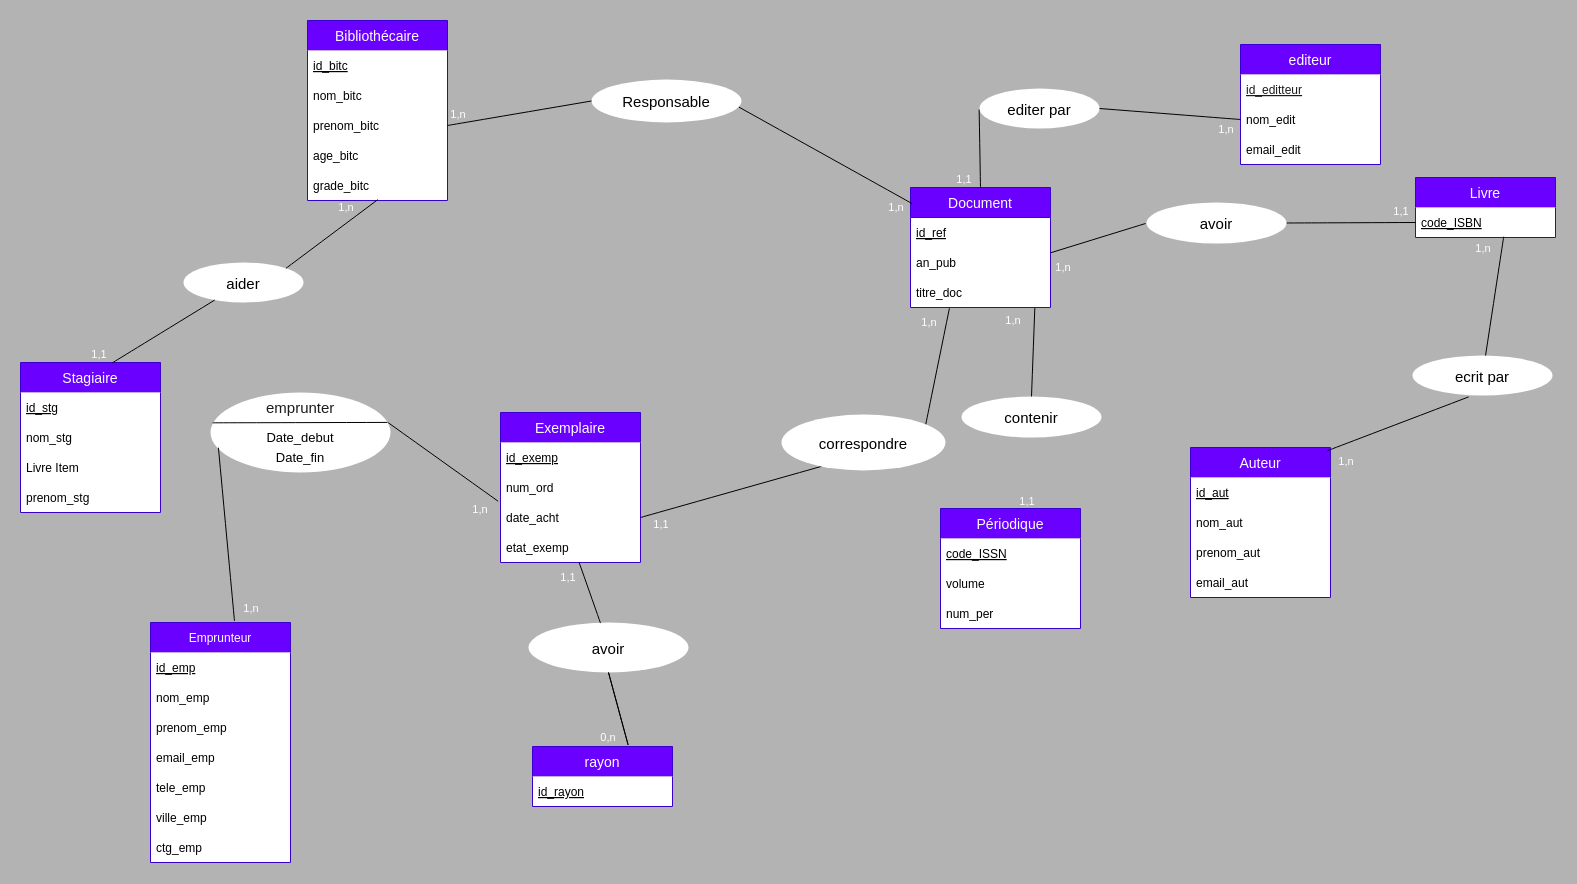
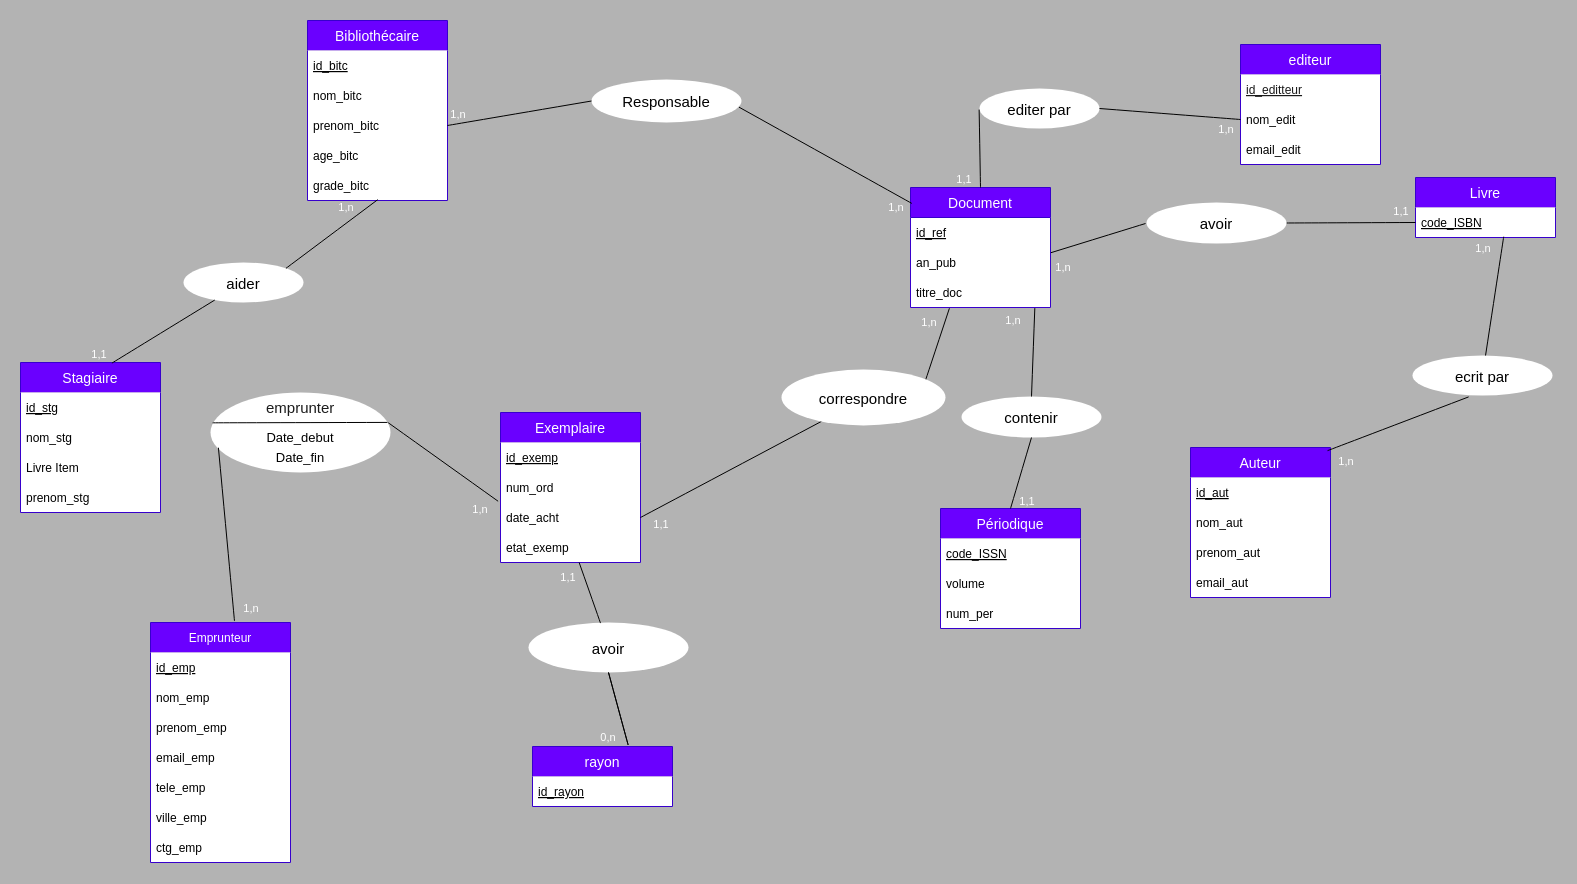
- <mxCell id="74" value="correspondre" style="ellipse;fontSize=15;strokeColor=none;fillColor=default;fontColor=default;fontStyle=0;align=center;sketch=0;" parent="1" vertex="1"><mxGeometry x="781" y="414" width="164" height="56" as="geometry" /></mxCell>
+ <mxCell id="74" value="correspondre" style="ellipse;fontSize=15;strokeColor=none;fillColor=default;fontColor=default;fontStyle=0;align=center;sketch=0;" parent="1" vertex="1"><mxGeometry x="781" y="369" width="164" height="56" as="geometry" /></mxCell>
+ <mxCell id="69" value="" style="endArrow=none;html=1;rounded=1;fontSize=13;fontColor=#FCF0F0;curved=1;entryX=0.5;entryY=1;entryDx=0;entryDy=0;exitX=0.5;exitY=0;exitDx=0;exitDy=0;" parent="1" source="4" target="67" edge="1"><mxGeometry width="50" height="50" relative="1" as="geometry"><mxPoint x="1000" y="372" as="sourcePoint" /><mxPoint x="1050" y="322" as="targetPoint" /></mxGeometry></mxCell>
